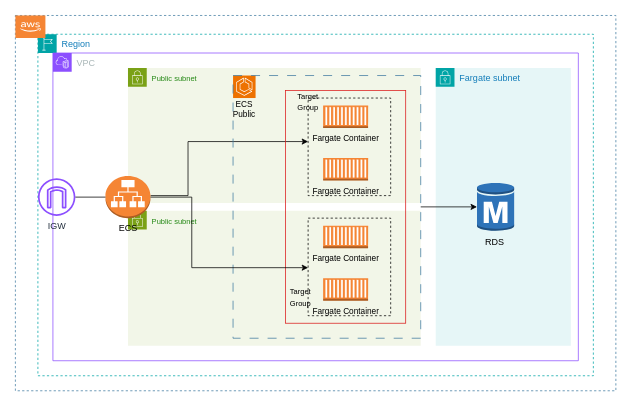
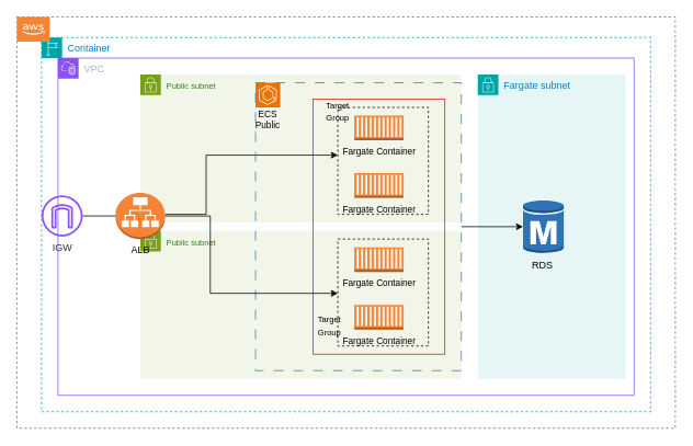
- <mxCell id="3" value="Region" style="points=[[0,0],[0.25,0],[0.5,0],[0.75,0],[1,0],[1,0.25],[1,0.5],[1,0.75],[1,1],[0.75,1],[0.5,1],[0.25,1],[0,1],[0,0.75],[0,0.5],[0,0.25]];outlineConnect=0;gradientColor=none;html=1;whiteSpace=wrap;fontSize=12;fontStyle=0;container=1;pointerEvents=0;collapsible=0;recursiveResize=0;shape=mxgraph.aws4.group;grIcon=mxgraph.aws4.group_region;strokeColor=#00A4A6;fillColor=none;verticalAlign=top;align=left;spacingLeft=30;fontColor=#147EBA;dashed=1;" vertex="1" parent="1"><mxGeometry x="50" y="45" width="740" height="455" as="geometry" /></mxCell>
+ <mxCell id="3" value="Container" style="points=[[0,0],[0.25,0],[0.5,0],[0.75,0],[1,0],[1,0.25],[1,0.5],[1,0.75],[1,1],[0.75,1],[0.5,1],[0.25,1],[0,1],[0,0.75],[0,0.5],[0,0.25]];outlineConnect=0;gradientColor=none;html=1;whiteSpace=wrap;fontSize=12;fontStyle=0;container=1;pointerEvents=0;collapsible=0;recursiveResize=0;shape=mxgraph.aws4.group;grIcon=mxgraph.aws4.group_region;strokeColor=#00A4A6;fillColor=none;verticalAlign=top;align=left;spacingLeft=30;fontColor=#147EBA;dashed=1;" vertex="1" parent="1"><mxGeometry x="50" y="45" width="740" height="455" as="geometry" /></mxCell>
- <mxCell id="11" value="ECS" style="outlineConnect=0;dashed=0;verticalLabelPosition=bottom;verticalAlign=top;align=center;html=1;shape=mxgraph.aws3.application_load_balancer;fillColor=#F58534;gradientColor=none;" vertex="1" parent="1"><mxGeometry x="140" y="234" width="60" height="56" as="geometry" /></mxCell>
+ <mxCell id="11" value="ALB" style="outlineConnect=0;dashed=0;verticalLabelPosition=bottom;verticalAlign=top;align=center;html=1;shape=mxgraph.aws3.application_load_balancer;fillColor=#F58534;gradientColor=none;" vertex="1" parent="1"><mxGeometry x="140" y="234" width="60" height="56" as="geometry" /></mxCell>
